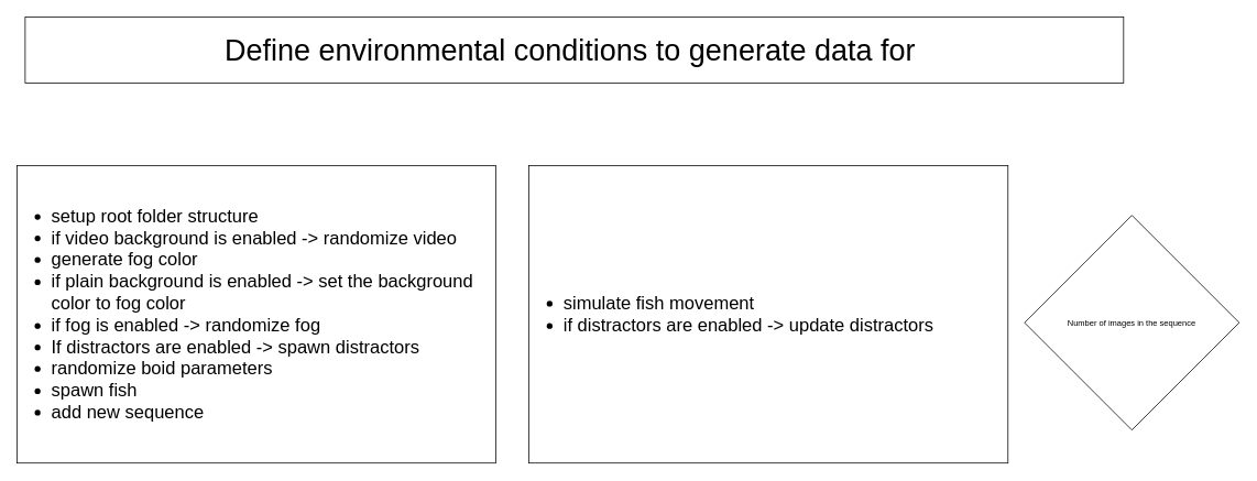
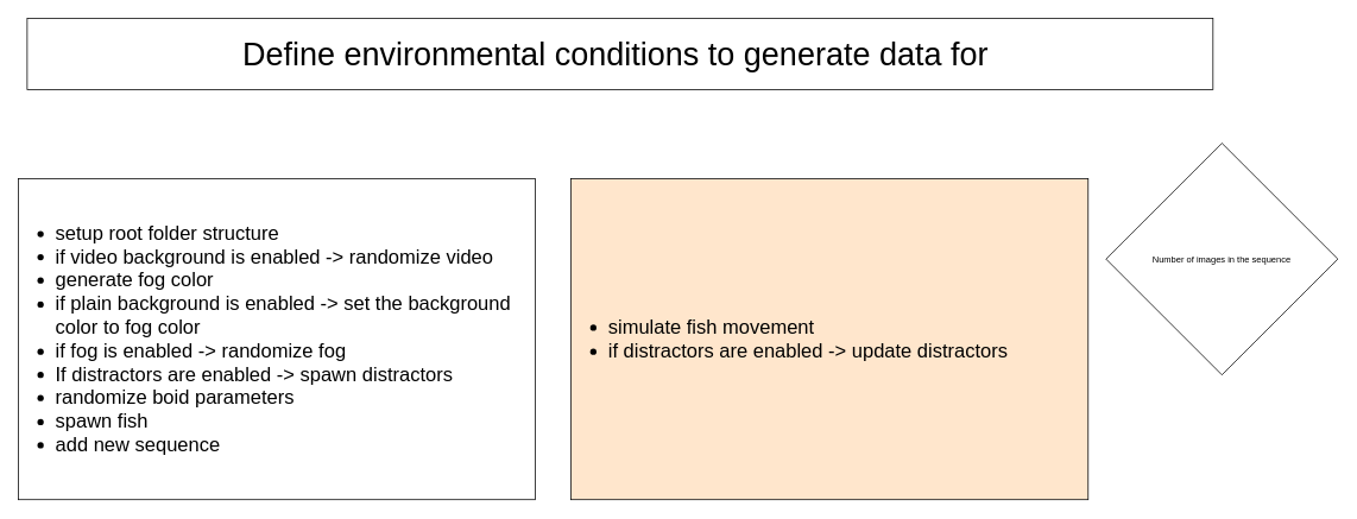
- <mxCell id="4" value="&lt;div style=&quot;font-size: 22px;&quot; align=&quot;left&quot;&gt;&lt;ul&gt;&lt;li&gt;simulate fish movement&lt;/li&gt;&lt;li&gt;if distractors are enabled -&amp;gt; update distractors&lt;br&gt;&lt;/li&gt;&lt;/ul&gt;&lt;/div&gt;" style="rounded=0;whiteSpace=wrap;html=1;align=left;" vertex="1" parent="1"><mxGeometry x="640" y="200" width="580" height="360" as="geometry" /></mxCell>
+ <mxCell id="4" value="&lt;div style=&quot;font-size: 22px;&quot; align=&quot;left&quot;&gt;&lt;ul&gt;&lt;li&gt;simulate fish movement&lt;/li&gt;&lt;li&gt;if distractors are enabled -&amp;gt; update distractors&lt;br&gt;&lt;/li&gt;&lt;/ul&gt;&lt;/div&gt;" style="rounded=0;whiteSpace=wrap;html=1;align=left;fillColor=#ffe6cc;" vertex="1" parent="1"><mxGeometry x="640" y="200" width="580" height="360" as="geometry" /></mxCell>
- <mxCell id="5" value="Number of images in the sequence" style="rhombus;whiteSpace=wrap;html=1;fontSize=10;" vertex="1" parent="1"><mxGeometry x="1240" y="260" width="260" height="260" as="geometry" /></mxCell>
+ <mxCell id="5" value="Number of images in the sequence" style="rhombus;whiteSpace=wrap;html=1;fontSize=10;" vertex="1" parent="1"><mxGeometry x="1240" y="160" width="260" height="260" as="geometry" /></mxCell>
